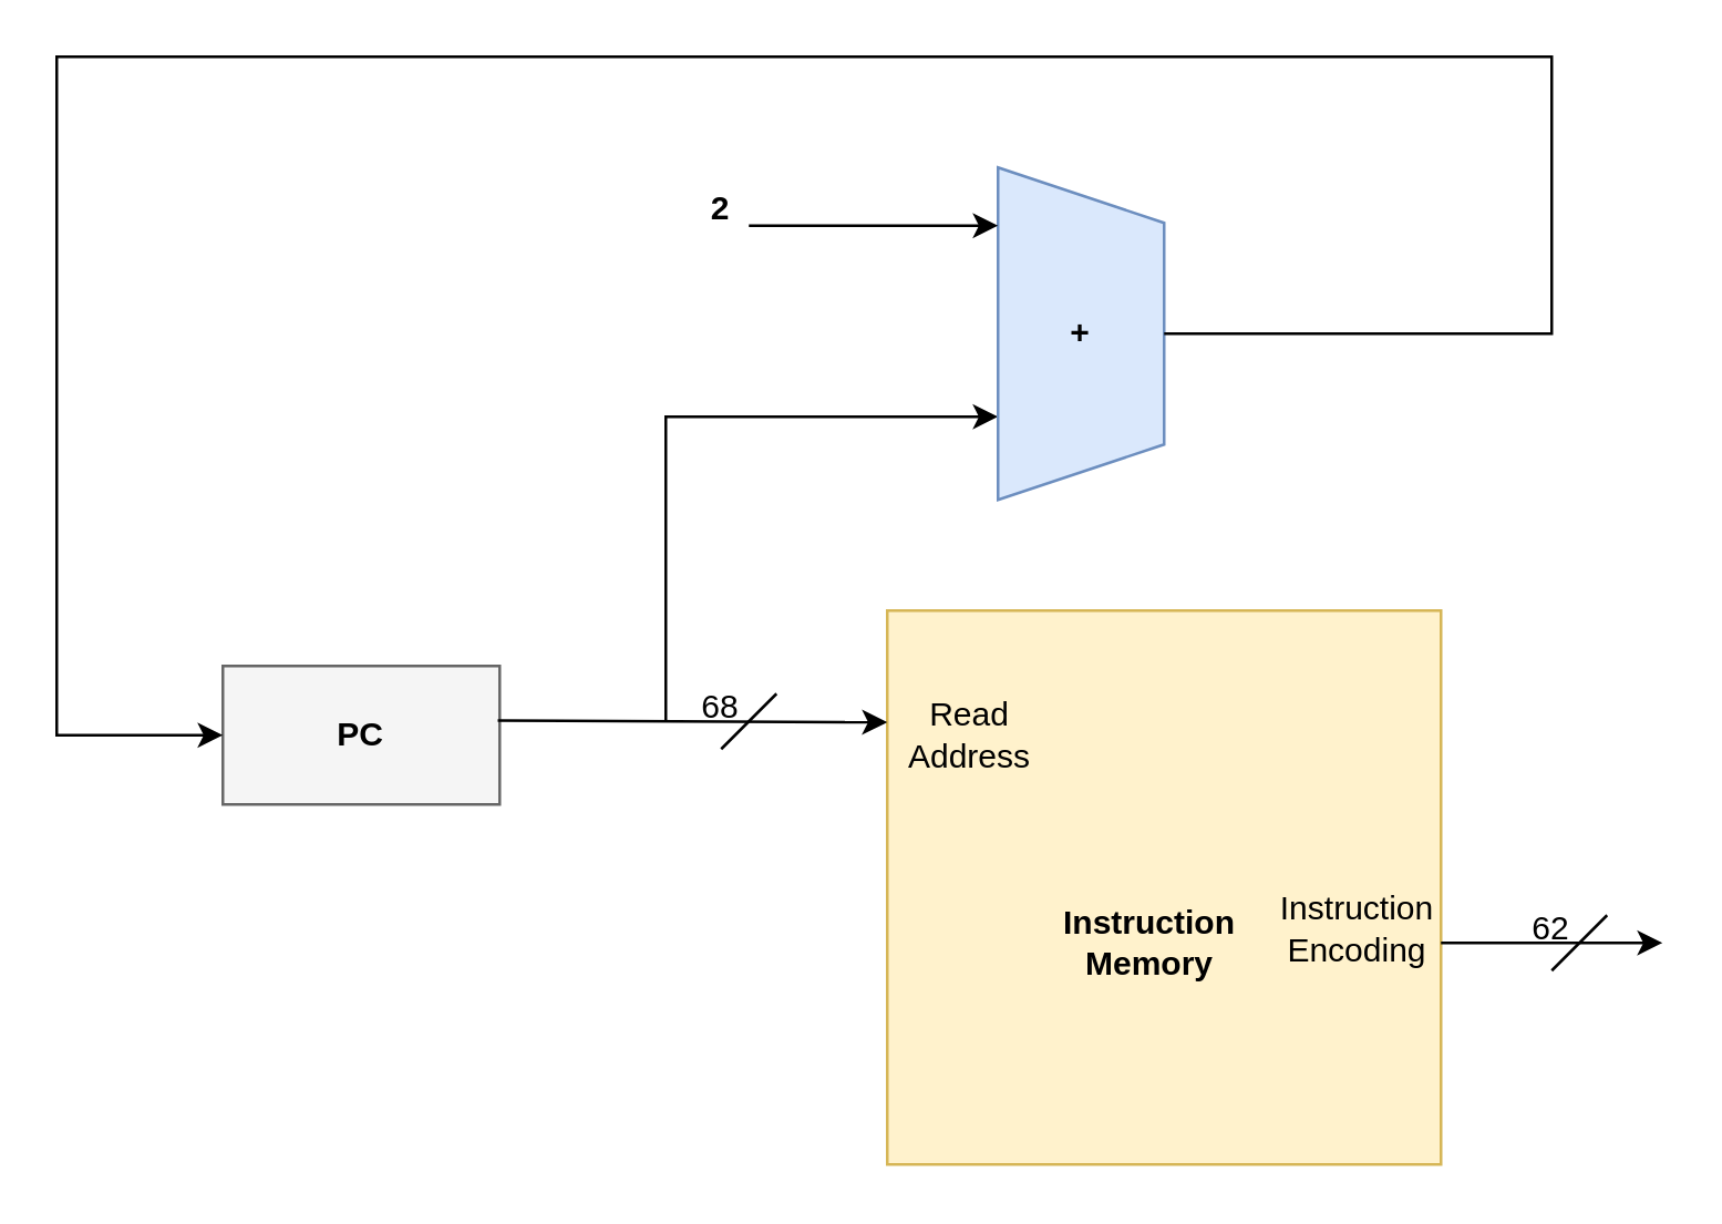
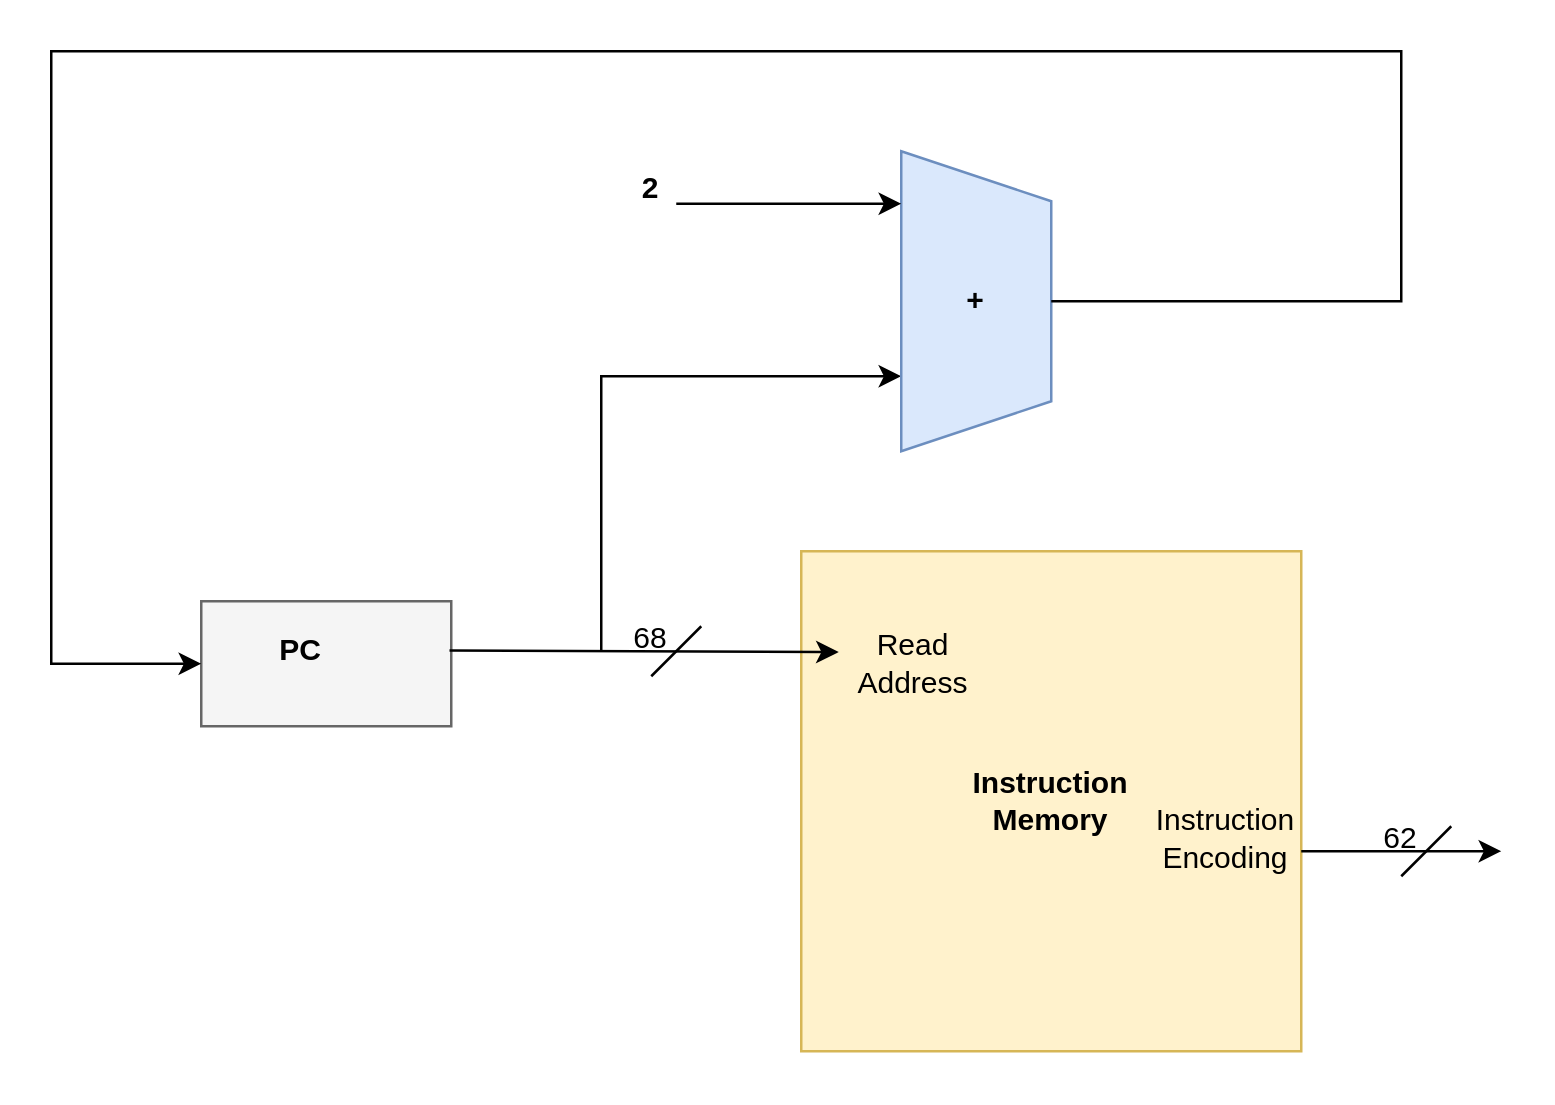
- <mxCell id="5" value="&lt;b&gt;PC&lt;/b&gt;" style="text;html=1;strokeColor=none;fillColor=none;align=center;verticalAlign=middle;whiteSpace=wrap;rounded=0;" vertex="1" parent="1"><mxGeometry x="100" y="250" width="60" height="30" as="geometry" /></mxCell>
+ <mxCell id="5" value="&lt;b&gt;PC&lt;/b&gt;" style="text;html=1;strokeColor=none;fillColor=none;align=center;verticalAlign=middle;whiteSpace=wrap;rounded=0;" vertex="1" parent="1"><mxGeometry x="90" y="245" width="60" height="30" as="geometry" /></mxCell>
- <mxCell id="6" value="Read Address" style="text;html=1;strokeColor=none;fillColor=none;align=center;verticalAlign=middle;whiteSpace=wrap;rounded=0;" vertex="1" parent="1"><mxGeometry x="320" y="250" width="60" height="30" as="geometry" /></mxCell>
+ <mxCell id="6" value="Read Address" style="text;html=1;strokeColor=none;fillColor=none;align=center;verticalAlign=middle;whiteSpace=wrap;rounded=0;" vertex="1" parent="1"><mxGeometry x="335" y="250" width="60" height="30" as="geometry" /></mxCell>
- <mxCell id="3" value="&lt;b&gt;Instruction Memory&lt;/b&gt;" style="text;html=1;strokeColor=none;fillColor=none;align=center;verticalAlign=middle;whiteSpace=wrap;rounded=0;" vertex="1" parent="1"><mxGeometry x="385" y="325" width="60" height="30" as="geometry" /></mxCell>
+ <mxCell id="3" value="&lt;b&gt;Instruction Memory&lt;/b&gt;" style="text;html=1;strokeColor=none;fillColor=none;align=center;verticalAlign=middle;whiteSpace=wrap;rounded=0;" vertex="1" parent="1"><mxGeometry x="390" y="305" width="60" height="30" as="geometry" /></mxCell>
